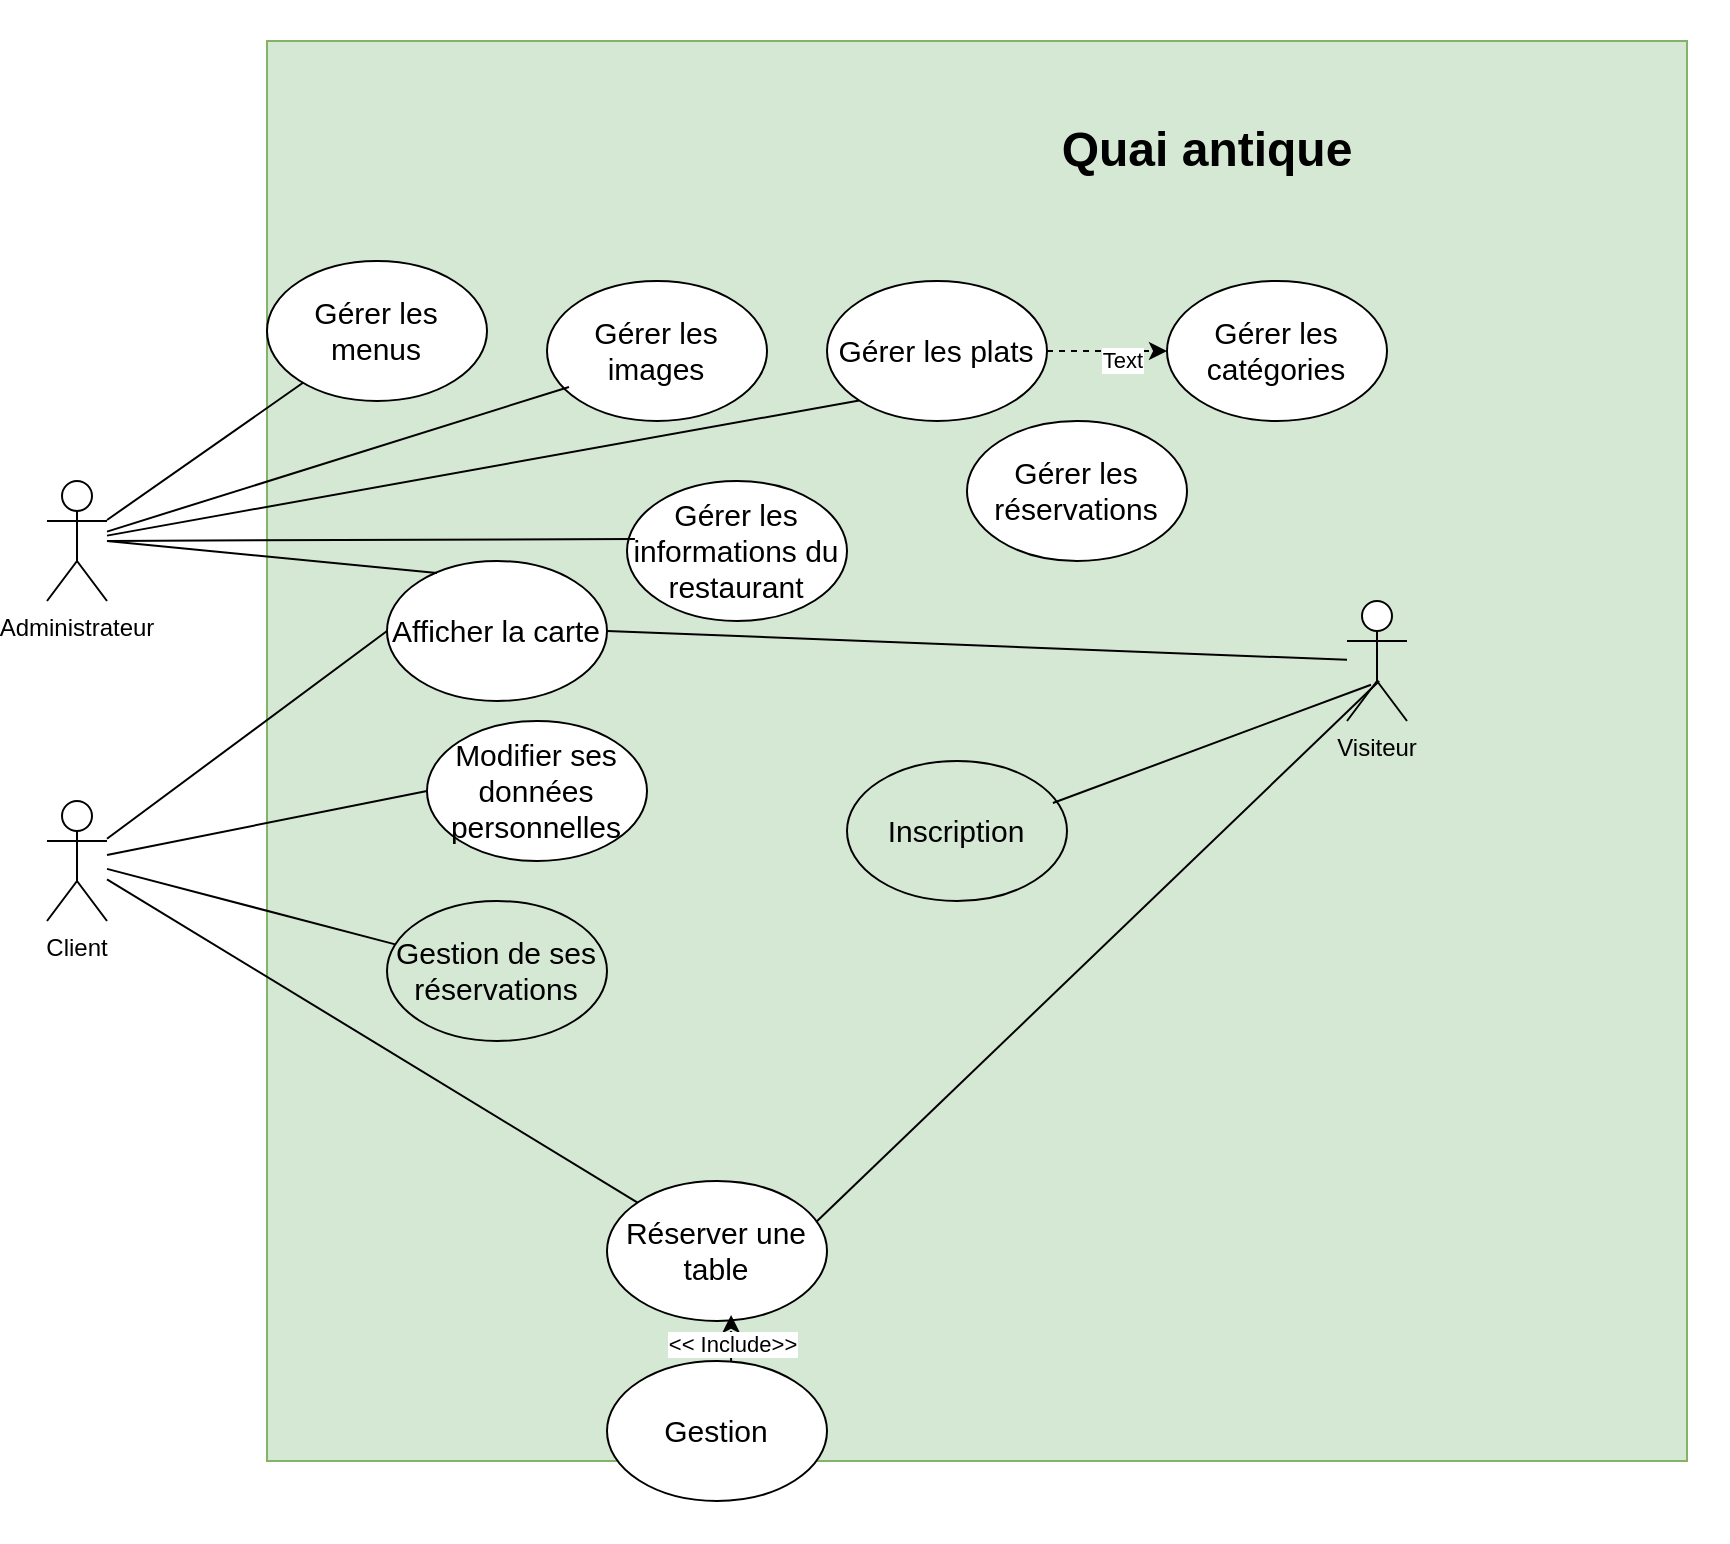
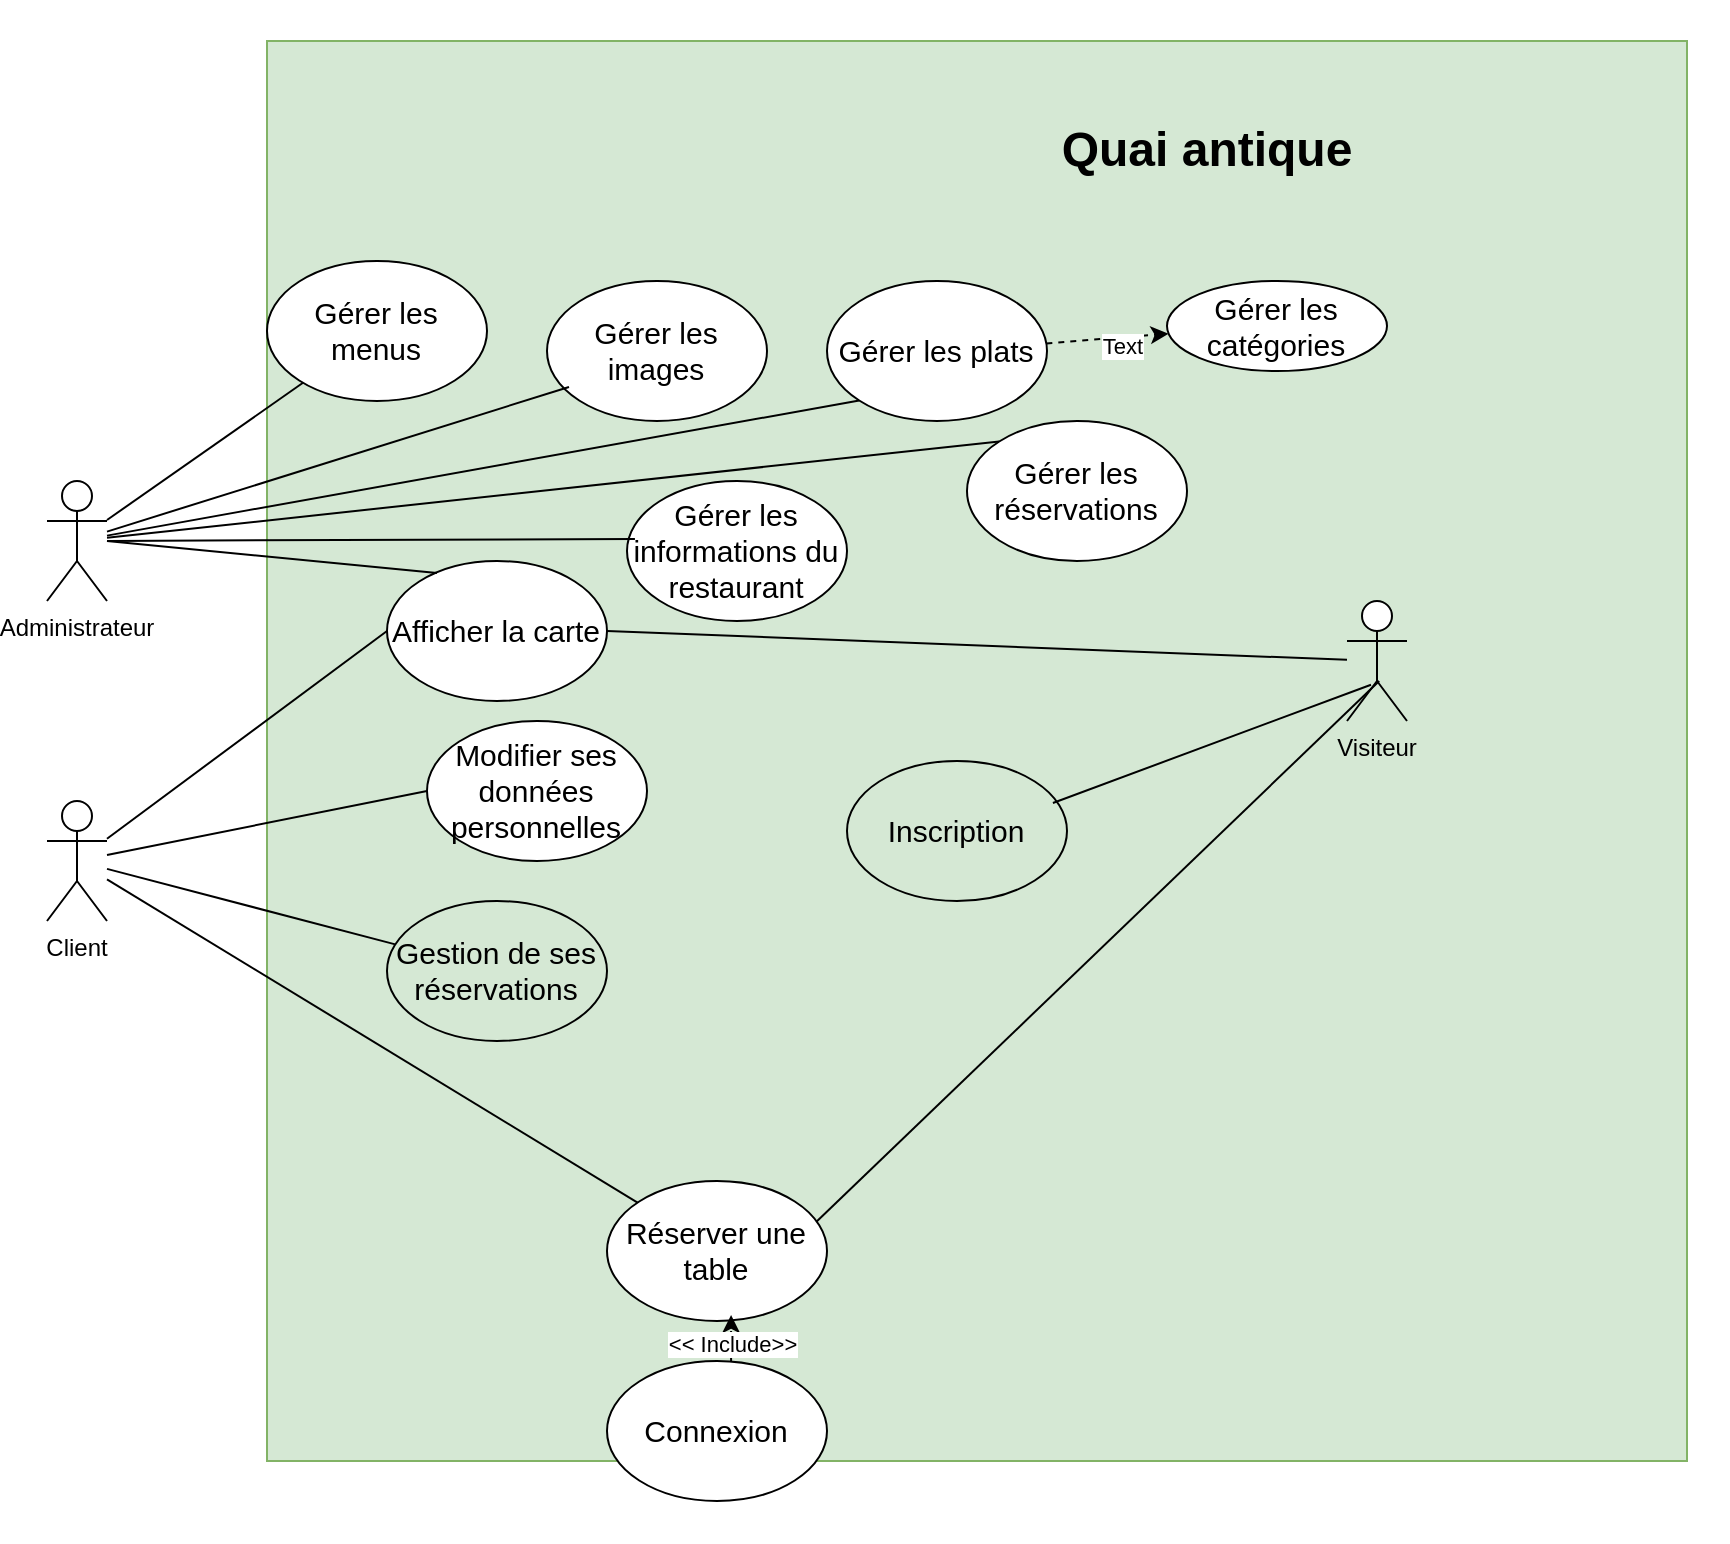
- <mxCell id="35" value="Gérer les catégories" style="ellipse;whiteSpace=wrap;html=1;fontSize=15;" vertex="1" parent="1"><mxGeometry x="580" y="140" width="110" height="70" as="geometry" /></mxCell>
+ <mxCell id="35" value="Gérer les catégories" style="ellipse;whiteSpace=wrap;html=1;fontSize=15;" vertex="1" parent="1"><mxGeometry x="580" y="140" width="110" height="45" as="geometry" /></mxCell>
+ <mxCell id="6" style="edgeStyle=none;html=1;entryX=0;entryY=0;entryDx=0;entryDy=0;endArrow=none;endFill=0;" edge="1" parent="1" source="7" target="33"><mxGeometry relative="1" as="geometry" /></mxCell>
- <mxCell id="19" value="Gestion" style="ellipse;whiteSpace=wrap;html=1;fontSize=15;" vertex="1" parent="1"><mxGeometry x="300" y="680" width="110" height="70" as="geometry" /></mxCell>
+ <mxCell id="19" value="Connexion" style="ellipse;whiteSpace=wrap;html=1;fontSize=15;" vertex="1" parent="1"><mxGeometry x="300" y="680" width="110" height="70" as="geometry" /></mxCell>
